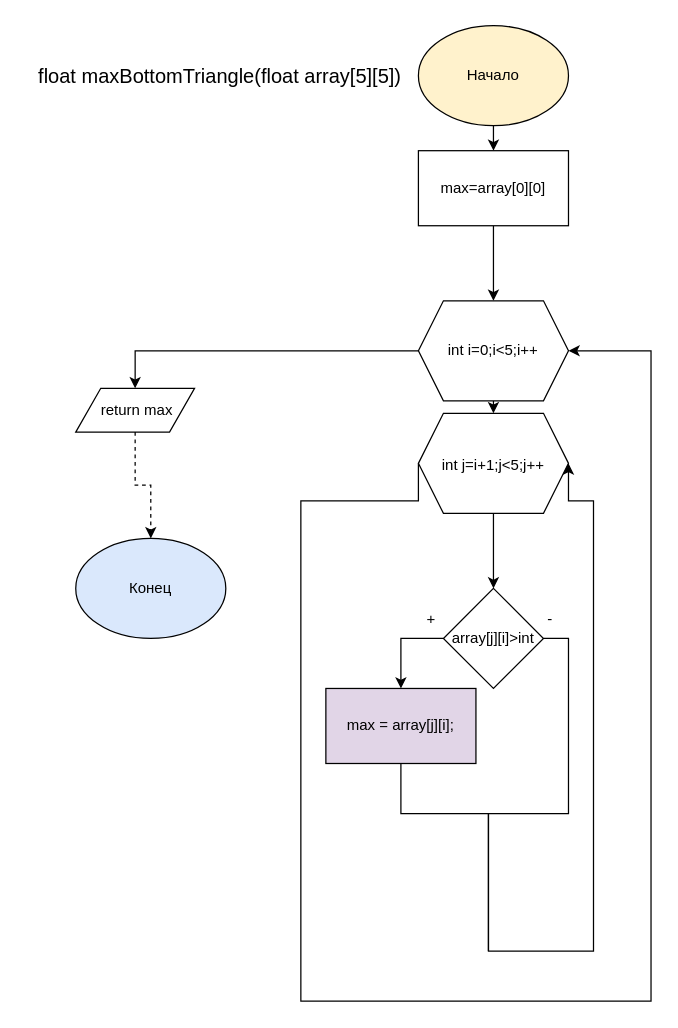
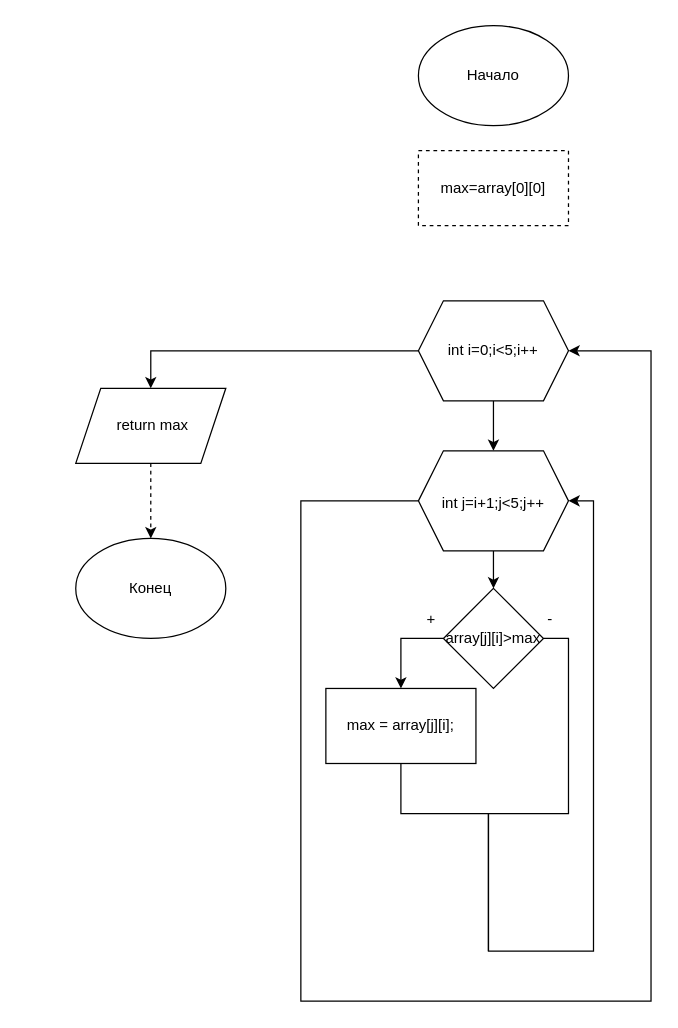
- <mxCell id="9" value="float maxBottomTriangle(float array[5][5])" style="text;html=1;align=center;verticalAlign=middle;resizable=0;points=[];autosize=1;strokeColor=none;fillColor=none;fontSize=16;" vertex="1" parent="1"><mxGeometry x="20" y="45" width="310" height="30" as="geometry" /></mxCell>
- <mxCell id="3" value="&lt;div&gt;Начало&lt;/div&gt;" style="ellipse;whiteSpace=wrap;html=1;fillColor=#fff2cc;" vertex="1" parent="1"><mxGeometry x="334" y="20" width="120" height="80" as="geometry" /></mxCell>
+ <mxCell id="3" value="&lt;div&gt;Начало&lt;/div&gt;" style="ellipse;whiteSpace=wrap;html=1;" vertex="1" parent="1"><mxGeometry x="334" y="20" width="120" height="80" as="geometry" /></mxCell>
- <mxCell id="2" style="edgeStyle=orthogonalEdgeStyle;rounded=0;orthogonalLoop=1;jettySize=auto;html=1;exitX=0.5;exitY=1;exitDx=0;exitDy=0;entryX=0.5;entryY=0;entryDx=0;entryDy=0;" edge="1" parent="1" source="3" target="5"><mxGeometry relative="1" as="geometry" /></mxCell>
- <mxCell id="5" value="max=array[0][0]" style="rounded=0;whiteSpace=wrap;html=1;" vertex="1" parent="1"><mxGeometry x="334" y="120" width="120" height="60" as="geometry" /></mxCell>
+ <mxCell id="5" value="max=array[0][0]" style="rounded=0;whiteSpace=wrap;html=1;dashed=1;" vertex="1" parent="1"><mxGeometry x="334" y="120" width="120" height="60" as="geometry" /></mxCell>
- <mxCell id="4" style="edgeStyle=orthogonalEdgeStyle;rounded=0;orthogonalLoop=1;jettySize=auto;html=1;exitX=0.5;exitY=1;exitDx=0;exitDy=0;entryX=0.5;entryY=0;entryDx=0;entryDy=0;" edge="1" parent="1" source="5" target="8"><mxGeometry relative="1" as="geometry" /></mxCell>
- <mxCell id="21" value="&amp;nbsp;return max" style="shape=parallelogram;perimeter=parallelogramPerimeter;whiteSpace=wrap;html=1;fixedSize=1;fontSize=12;" vertex="1" parent="1"><mxGeometry x="60" y="310" width="95" height="35" as="geometry" /></mxCell>
+ <mxCell id="21" value="&amp;nbsp;return max" style="shape=parallelogram;perimeter=parallelogramPerimeter;whiteSpace=wrap;html=1;fixedSize=1;fontSize=12;" vertex="1" parent="1"><mxGeometry x="60" y="310" width="120" height="60" as="geometry" /></mxCell>
- <mxCell id="12" value="&lt;font style=&quot;font-size: 12px;&quot;&gt;int j=i+1;j&amp;lt;5;j++&lt;/font&gt;" style="shape=hexagon;perimeter=hexagonPerimeter2;whiteSpace=wrap;html=1;fixedSize=1;fontSize=16;" vertex="1" parent="1"><mxGeometry x="334" y="330" width="120" height="80" as="geometry" /></mxCell>
+ <mxCell id="12" value="&lt;font style=&quot;font-size: 12px;&quot;&gt;int j=i+1;j&amp;lt;5;j++&lt;/font&gt;" style="shape=hexagon;perimeter=hexagonPerimeter2;whiteSpace=wrap;html=1;fixedSize=1;fontSize=16;" vertex="1" parent="1"><mxGeometry x="334" y="360" width="120" height="80" as="geometry" /></mxCell>
- <mxCell id="22" value="Конец" style="ellipse;whiteSpace=wrap;html=1;fontSize=12;fillColor=#dae8fc;" vertex="1" parent="1"><mxGeometry x="60" y="430" width="120" height="80" as="geometry" /></mxCell>
+ <mxCell id="22" value="Конец" style="ellipse;whiteSpace=wrap;html=1;fontSize=12;" vertex="1" parent="1"><mxGeometry x="60" y="430" width="120" height="80" as="geometry" /></mxCell>
- <mxCell id="15" value="array[j][i]&amp;gt;int" style="rhombus;whiteSpace=wrap;html=1;fontSize=12;" vertex="1" parent="1"><mxGeometry x="354" y="470" width="80" height="80" as="geometry" /></mxCell>
+ <mxCell id="15" value="array[j][i]&amp;gt;max" style="rhombus;whiteSpace=wrap;html=1;fontSize=12;" vertex="1" parent="1"><mxGeometry x="354" y="470" width="80" height="80" as="geometry" /></mxCell>
- <mxCell id="17" value="max = array[j][i];" style="rounded=0;whiteSpace=wrap;html=1;fontSize=12;fillColor=#e1d5e7;" vertex="1" parent="1"><mxGeometry x="260" y="550" width="120" height="60" as="geometry" /></mxCell>
+ <mxCell id="17" value="max = array[j][i];" style="rounded=0;whiteSpace=wrap;html=1;fontSize=12;" vertex="1" parent="1"><mxGeometry x="260" y="550" width="120" height="60" as="geometry" /></mxCell>
